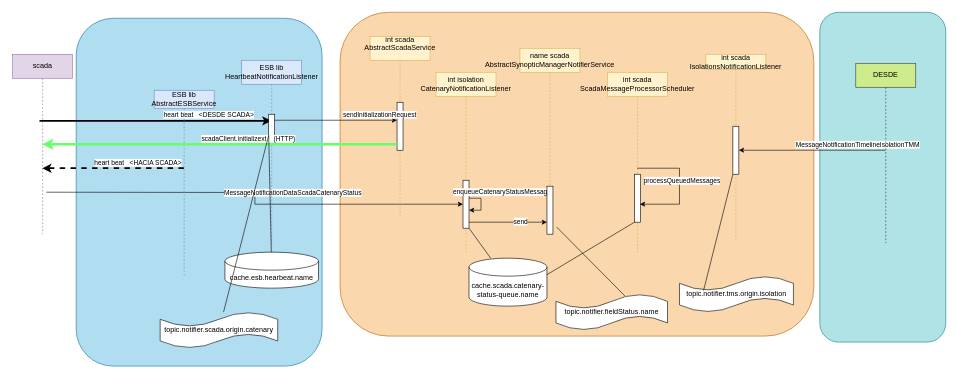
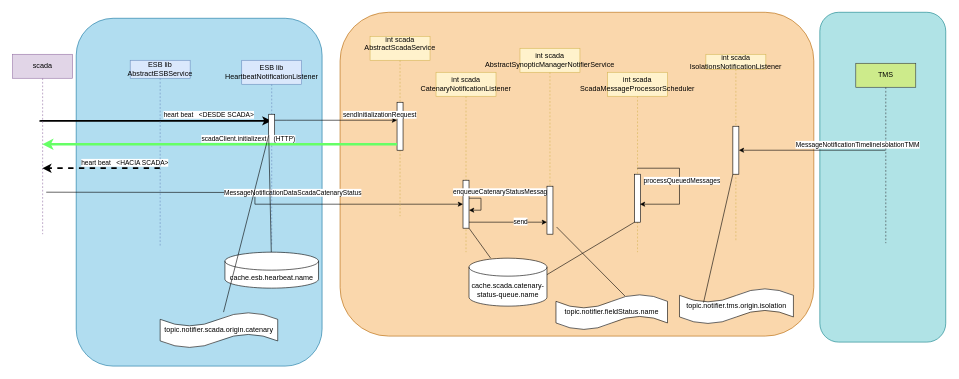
- <mxCell id="41" value="name scada&lt;br&gt;AbstractSynopticManagerNotifierService&lt;br&gt;" style="shape=umlLifeline;perimeter=lifelinePerimeter;whiteSpace=wrap;html=1;container=1;dropTarget=0;collapsible=0;recursiveResize=0;outlineConnect=0;portConstraint=eastwest;newEdgeStyle={&quot;curved&quot;:0,&quot;rounded&quot;:0};fillColor=#fff2cc;strokeColor=#d6b656;" vertex="1" parent="1"><mxGeometry x="866" y="80" width="100" height="300" as="geometry" /></mxCell>
+ <mxCell id="41" value="int scada&lt;br&gt;AbstractSynopticManagerNotifierService&lt;br&gt;" style="shape=umlLifeline;perimeter=lifelinePerimeter;whiteSpace=wrap;html=1;container=1;dropTarget=0;collapsible=0;recursiveResize=0;outlineConnect=0;portConstraint=eastwest;newEdgeStyle={&quot;curved&quot;:0,&quot;rounded&quot;:0};fillColor=#fff2cc;strokeColor=#d6b656;" vertex="1" parent="1"><mxGeometry x="866" y="80" width="100" height="300" as="geometry" /></mxCell>
- <mxCell id="17" value="DESDE" style="shape=umlLifeline;perimeter=lifelinePerimeter;whiteSpace=wrap;html=1;container=1;dropTarget=0;collapsible=0;recursiveResize=0;outlineConnect=0;portConstraint=eastwest;newEdgeStyle={&quot;curved&quot;:0,&quot;rounded&quot;:0};fillColor=#cdeb8b;strokeColor=#36393d;" vertex="1" parent="1"><mxGeometry x="1426" y="105" width="100" height="300" as="geometry" /></mxCell>
+ <mxCell id="17" value="TMS" style="shape=umlLifeline;perimeter=lifelinePerimeter;whiteSpace=wrap;html=1;container=1;dropTarget=0;collapsible=0;recursiveResize=0;outlineConnect=0;portConstraint=eastwest;newEdgeStyle={&quot;curved&quot;:0,&quot;rounded&quot;:0};fillColor=#cdeb8b;strokeColor=#36393d;" vertex="1" parent="1"><mxGeometry x="1426" y="105" width="100" height="300" as="geometry" /></mxCell>
- <mxCell id="12" value="int isolation&lt;br&gt;CatenaryNotificationListener" style="shape=umlLifeline;perimeter=lifelinePerimeter;whiteSpace=wrap;html=1;container=1;dropTarget=0;collapsible=0;recursiveResize=0;outlineConnect=0;portConstraint=eastwest;newEdgeStyle={&quot;curved&quot;:0,&quot;rounded&quot;:0};fillColor=#fff2cc;strokeColor=#d6b656;" vertex="1" parent="1"><mxGeometry x="726" y="120" width="100" height="300" as="geometry" /></mxCell>
+ <mxCell id="12" value="int scada&lt;br&gt;CatenaryNotificationListener" style="shape=umlLifeline;perimeter=lifelinePerimeter;whiteSpace=wrap;html=1;container=1;dropTarget=0;collapsible=0;recursiveResize=0;outlineConnect=0;portConstraint=eastwest;newEdgeStyle={&quot;curved&quot;:0,&quot;rounded&quot;:0};fillColor=#fff2cc;strokeColor=#d6b656;" vertex="1" parent="1"><mxGeometry x="726" y="120" width="100" height="300" as="geometry" /></mxCell>
- <mxCell id="20" value="ESB lib&lt;br&gt;AbstractESBService" style="shape=umlLifeline;perimeter=lifelinePerimeter;whiteSpace=wrap;html=1;container=1;dropTarget=0;collapsible=0;recursiveResize=0;outlineConnect=0;portConstraint=eastwest;newEdgeStyle={&quot;curved&quot;:0,&quot;rounded&quot;:0};size=30;fillColor=#dae8fc;strokeColor=#6c8ebf;" vertex="1" parent="1"><mxGeometry x="256" y="150" width="100" height="310" as="geometry" /></mxCell>
+ <mxCell id="20" value="ESB lib&lt;br&gt;AbstractESBService" style="shape=umlLifeline;perimeter=lifelinePerimeter;whiteSpace=wrap;html=1;container=1;dropTarget=0;collapsible=0;recursiveResize=0;outlineConnect=0;portConstraint=eastwest;newEdgeStyle={&quot;curved&quot;:0,&quot;rounded&quot;:0};size=30;fillColor=#dae8fc;strokeColor=#6c8ebf;" vertex="1" parent="1"><mxGeometry x="216" y="100" width="100" height="310" as="geometry" /></mxCell>
- <mxCell id="37" value="topic.notifier.tms.origin.isolation" style="shape=tape;whiteSpace=wrap;html=1;" vertex="1" parent="1"><mxGeometry x="1132" y="460" width="190" height="60" as="geometry" /></mxCell>
+ <mxCell id="37" value="topic.notifier.tms.origin.isolation" style="shape=tape;whiteSpace=wrap;html=1;" vertex="1" parent="1"><mxGeometry x="1132" y="480" width="190" height="60" as="geometry" /></mxCell>
